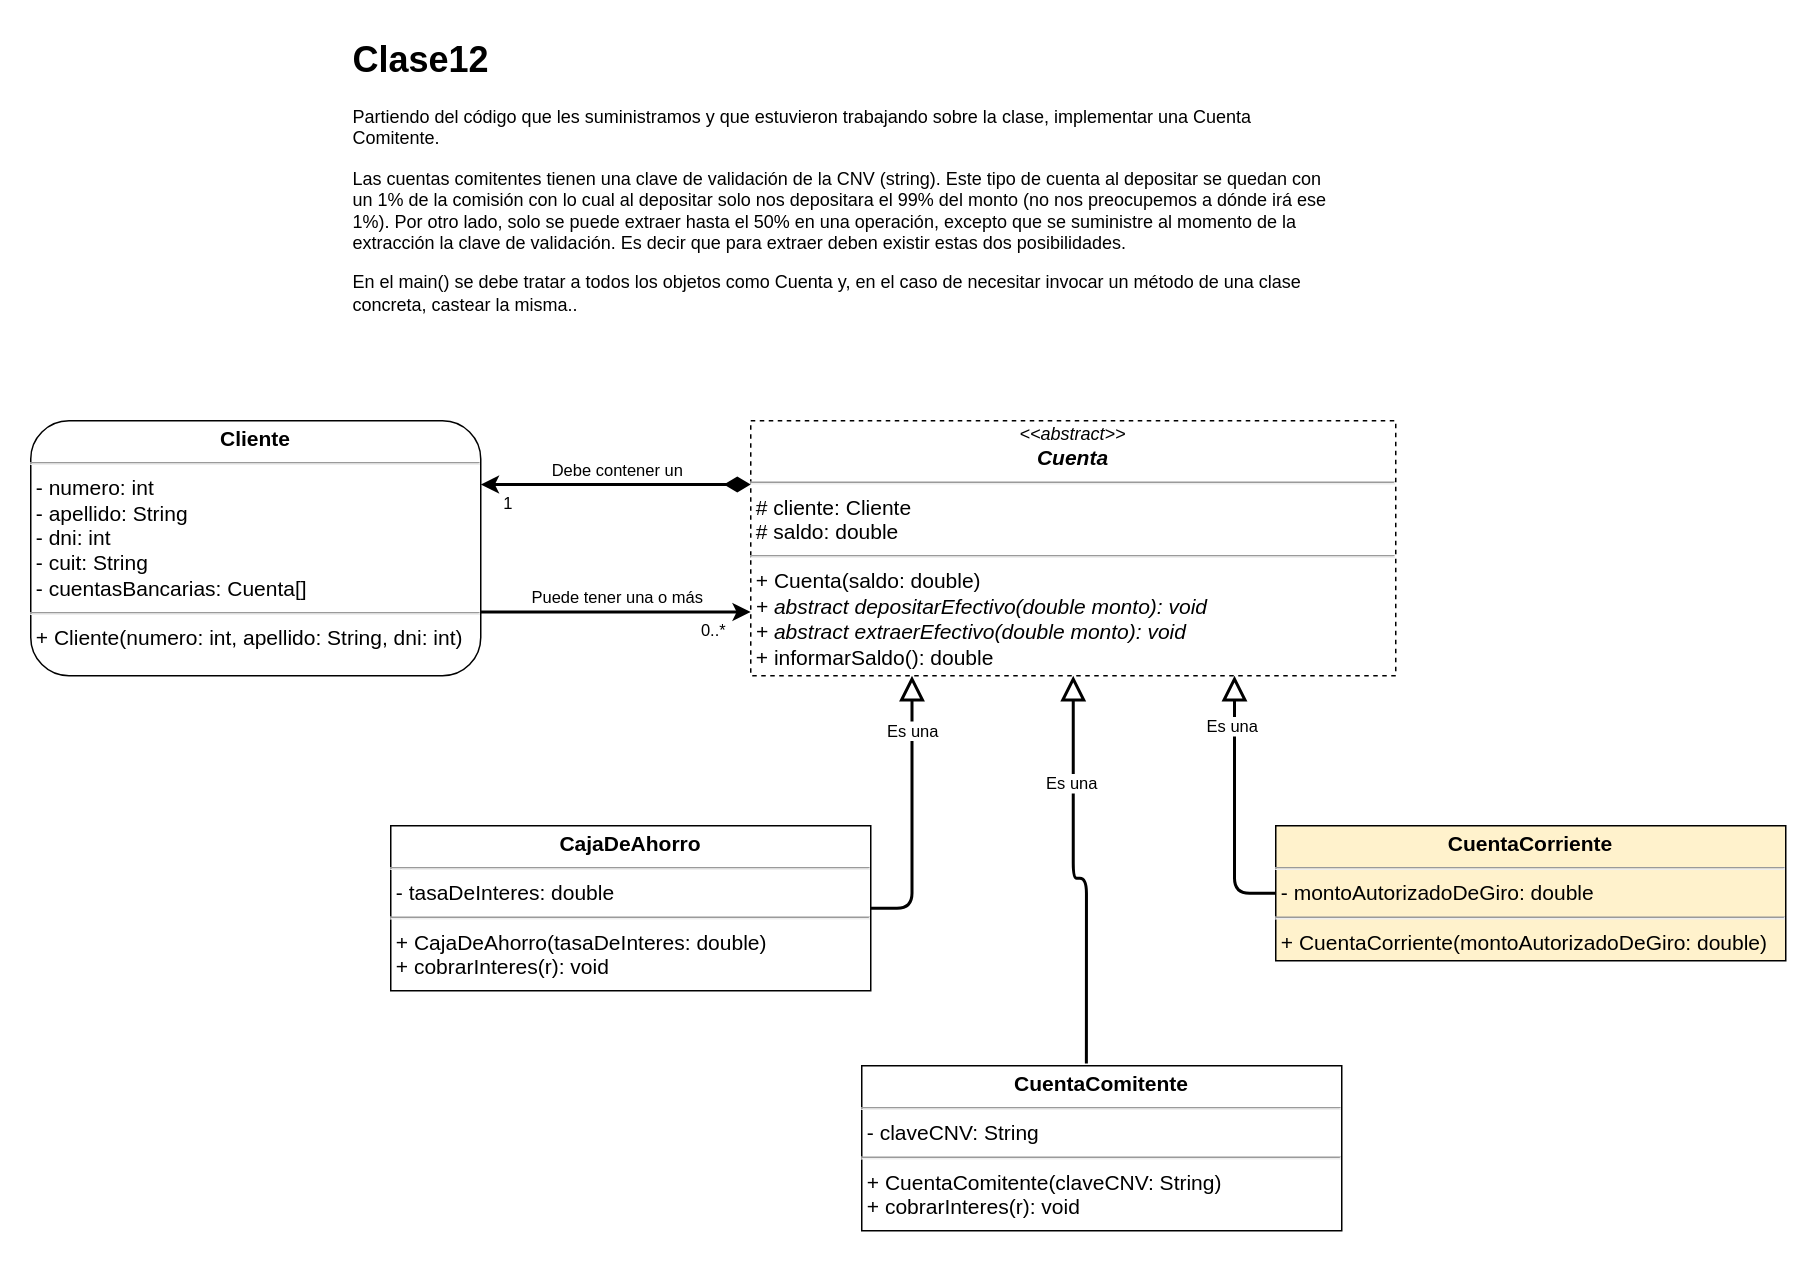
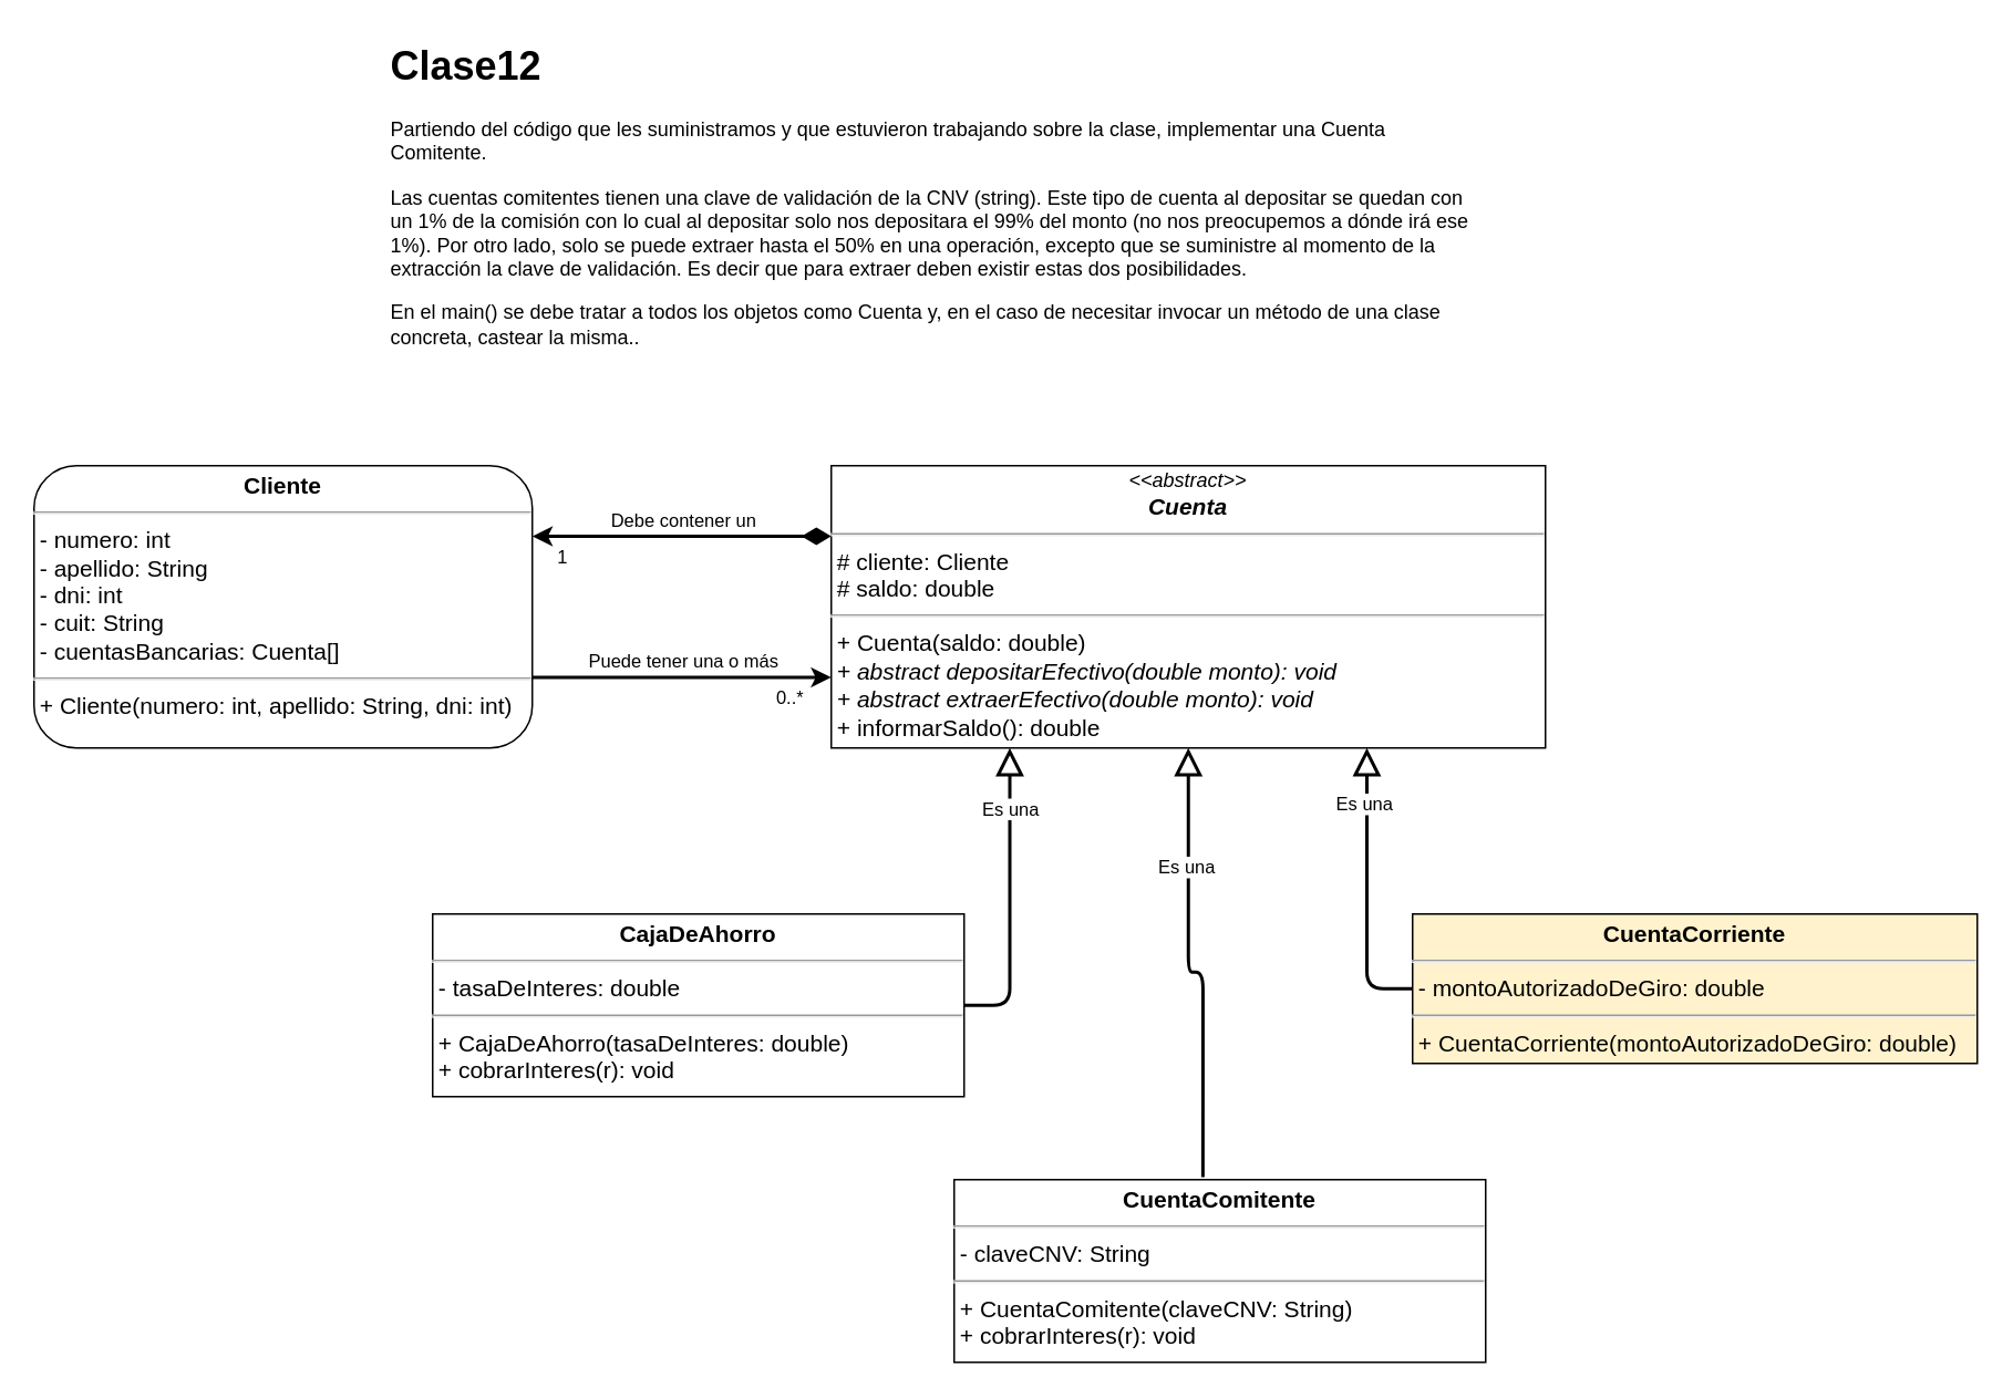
- <mxCell id="3" value="&lt;div style=&quot;text-align: center;&quot;&gt;&lt;i style=&quot;background-color: initial; font-size: 12px;&quot;&gt;&amp;lt;&amp;lt;abstract&amp;gt;&amp;gt;&lt;/i&gt;&lt;/div&gt;&lt;div style=&quot;text-align: center;&quot;&gt;&lt;b&gt;&lt;i&gt;Cuenta&lt;/i&gt;&lt;/b&gt;&lt;/div&gt;&lt;hr style=&quot;font-size: 14px;&quot;&gt;&lt;p style=&quot;margin: 0px 0px 0px 4px; font-size: 14px;&quot;&gt;&lt;/p&gt;&amp;nbsp;# cliente: Cliente&lt;br&gt;&amp;nbsp;# saldo: double&lt;br&gt;&lt;hr style=&quot;font-size: 14px;&quot;&gt;&amp;nbsp;+&lt;span style=&quot;background-color: initial;&quot;&gt;&amp;nbsp;Cuenta(&lt;/span&gt;saldo: double&lt;span style=&quot;background-color: initial;&quot;&gt;)&lt;br&gt;&lt;/span&gt;&lt;i&gt;&amp;nbsp;+ abstract depositarEfectivo(double monto): void&lt;br&gt;&lt;/i&gt;&lt;i&gt;&amp;nbsp;+ abstract extraerEfectivo(double monto): void&lt;br&gt;&lt;/i&gt;&amp;nbsp;+ informarSaldo(): double" style="verticalAlign=top;align=left;overflow=fill;fontSize=14;fontFamily=Helvetica;html=1;spacing=2;spacingTop=0;dashed=1;" vertex="1" parent="1"><mxGeometry x="500" y="280" width="430" height="170" as="geometry" /></mxCell>
+ <mxCell id="3" value="&lt;div style=&quot;text-align: center;&quot;&gt;&lt;i style=&quot;background-color: initial; font-size: 12px;&quot;&gt;&amp;lt;&amp;lt;abstract&amp;gt;&amp;gt;&lt;/i&gt;&lt;/div&gt;&lt;div style=&quot;text-align: center;&quot;&gt;&lt;b&gt;&lt;i&gt;Cuenta&lt;/i&gt;&lt;/b&gt;&lt;/div&gt;&lt;hr style=&quot;font-size: 14px;&quot;&gt;&lt;p style=&quot;margin: 0px 0px 0px 4px; font-size: 14px;&quot;&gt;&lt;/p&gt;&amp;nbsp;# cliente: Cliente&lt;br&gt;&amp;nbsp;# saldo: double&lt;br&gt;&lt;hr style=&quot;font-size: 14px;&quot;&gt;&amp;nbsp;+&lt;span style=&quot;background-color: initial;&quot;&gt;&amp;nbsp;Cuenta(&lt;/span&gt;saldo: double&lt;span style=&quot;background-color: initial;&quot;&gt;)&lt;br&gt;&lt;/span&gt;&lt;i&gt;&amp;nbsp;+ abstract depositarEfectivo(double monto): void&lt;br&gt;&lt;/i&gt;&lt;i&gt;&amp;nbsp;+ abstract extraerEfectivo(double monto): void&lt;br&gt;&lt;/i&gt;&amp;nbsp;+ informarSaldo(): double" style="verticalAlign=top;align=left;overflow=fill;fontSize=14;fontFamily=Helvetica;html=1;spacing=2;spacingTop=0;" vertex="1" parent="1"><mxGeometry x="500" y="280" width="430" height="170" as="geometry" /></mxCell>
